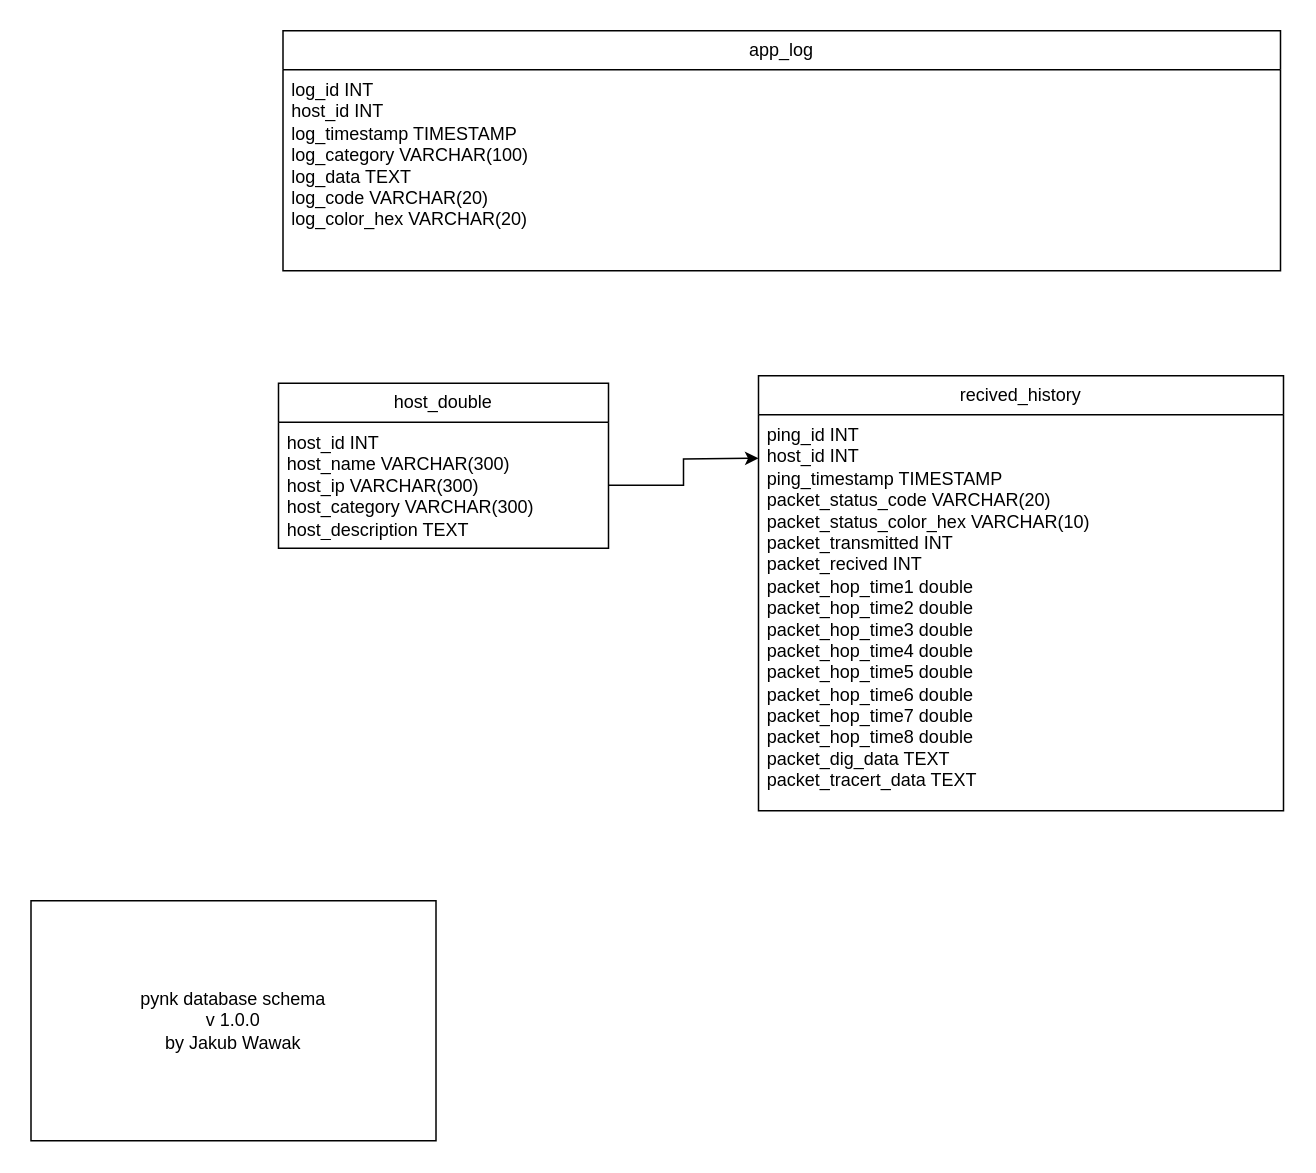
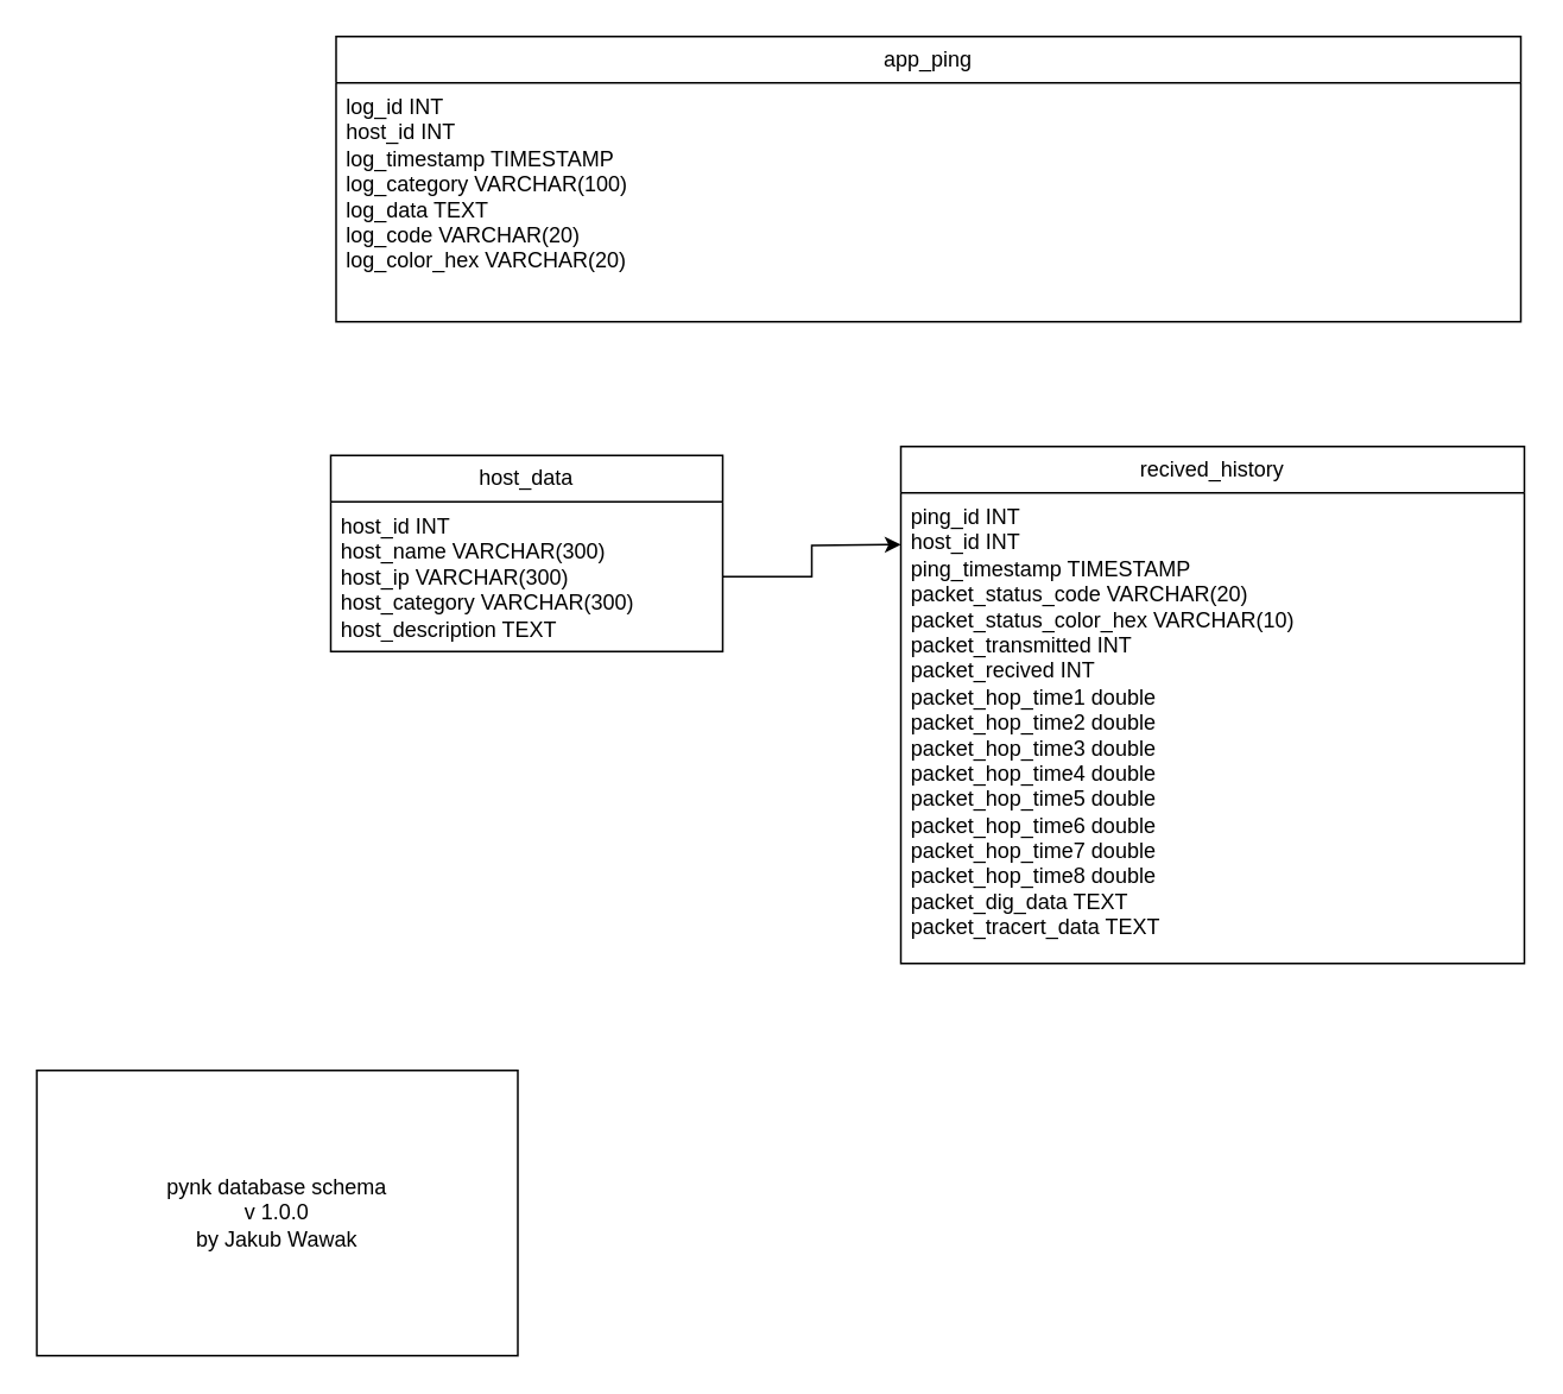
- <mxCell id="7" value="app_log" style="swimlane;fontStyle=0;childLayout=stackLayout;horizontal=1;startSize=26;fillColor=none;horizontalStack=0;resizeParent=1;resizeParentMax=0;resizeLast=0;collapsible=1;marginBottom=0;whiteSpace=wrap;html=1;" vertex="1" parent="1"><mxGeometry x="188" y="20" width="665" height="160" as="geometry" /></mxCell>
+ <mxCell id="7" value="app_ping" style="swimlane;fontStyle=0;childLayout=stackLayout;horizontal=1;startSize=26;fillColor=none;horizontalStack=0;resizeParent=1;resizeParentMax=0;resizeLast=0;collapsible=1;marginBottom=0;whiteSpace=wrap;html=1;" vertex="1" parent="1"><mxGeometry x="188" y="20" width="665" height="160" as="geometry" /></mxCell>
- <mxCell id="2" value="host_double" style="swimlane;fontStyle=0;childLayout=stackLayout;horizontal=1;startSize=26;fillColor=none;horizontalStack=0;resizeParent=1;resizeParentMax=0;resizeLast=0;collapsible=1;marginBottom=0;whiteSpace=wrap;html=1;" vertex="1" parent="1"><mxGeometry x="185" y="255" width="220" height="110" as="geometry" /></mxCell>
+ <mxCell id="2" value="host_data" style="swimlane;fontStyle=0;childLayout=stackLayout;horizontal=1;startSize=26;fillColor=none;horizontalStack=0;resizeParent=1;resizeParentMax=0;resizeLast=0;collapsible=1;marginBottom=0;whiteSpace=wrap;html=1;" vertex="1" parent="1"><mxGeometry x="185" y="255" width="220" height="110" as="geometry" /></mxCell>
